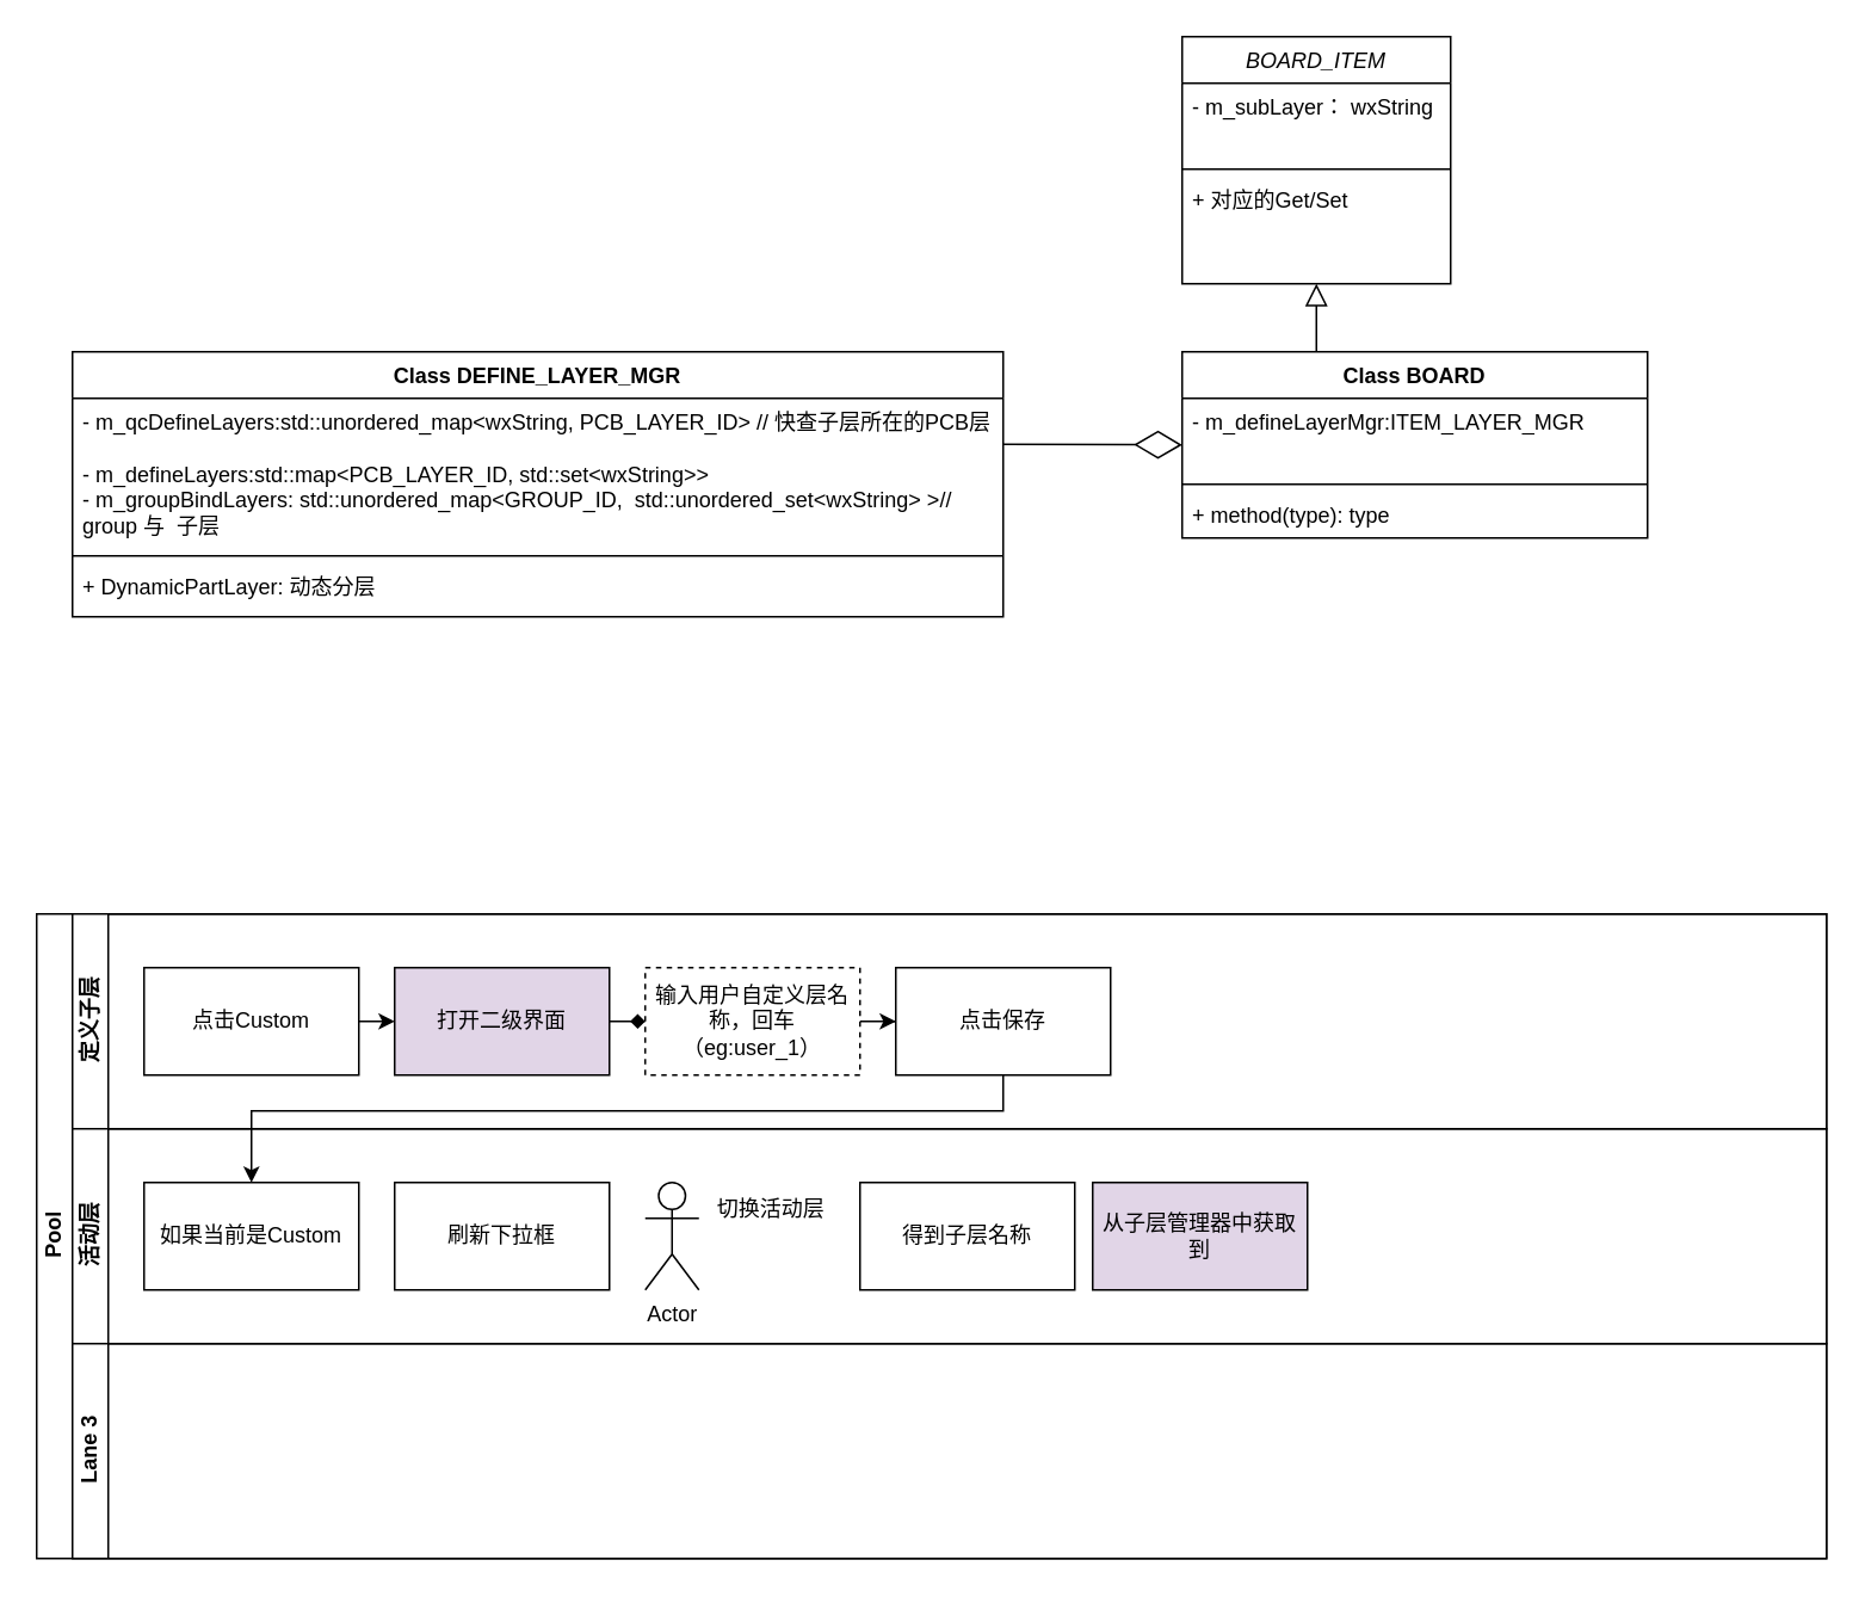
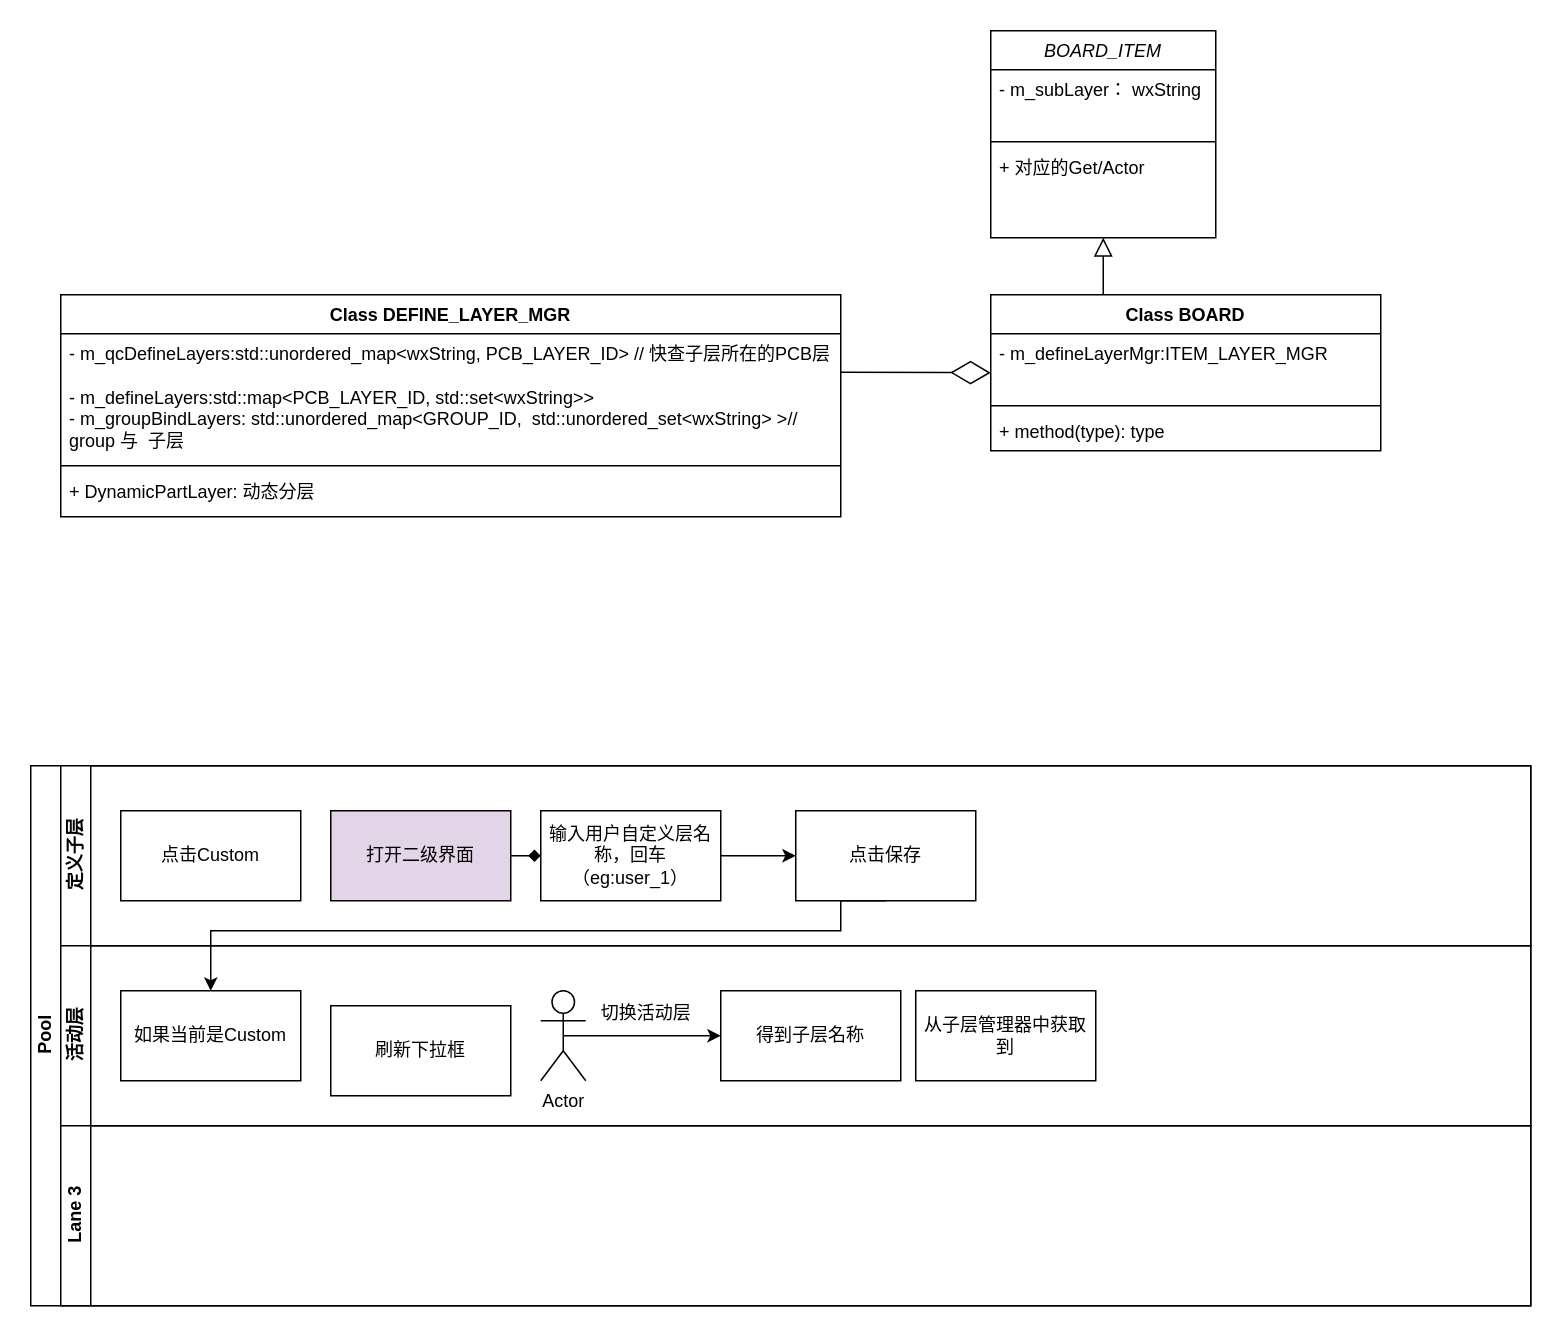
- <mxCell id="5" value="+ 对应的Get/Set" style="text;align=left;verticalAlign=top;spacingLeft=4;spacingRight=4;overflow=hidden;rotatable=0;points=[[0,0.5],[1,0.5]];portConstraint=eastwest;" parent="2" vertex="1"><mxGeometry y="78" width="150" height="26" as="geometry" /></mxCell>
+ <mxCell id="5" value="+ 对应的Get/Actor" style="text;align=left;verticalAlign=top;spacingLeft=4;spacingRight=4;overflow=hidden;rotatable=0;points=[[0,0.5],[1,0.5]];portConstraint=eastwest;" parent="2" vertex="1"><mxGeometry y="78" width="150" height="26" as="geometry" /></mxCell>
- <mxCell id="18" style="edgeStyle=orthogonalEdgeStyle;rounded=0;orthogonalLoop=1;jettySize=auto;html=1;exitX=1;exitY=0.5;exitDx=0;exitDy=0;entryX=0;entryY=0.5;entryDx=0;entryDy=0;" edge="1" parent="17" source="19" target="21"><mxGeometry relative="1" as="geometry" /></mxCell>
- <mxCell id="23" value="输入用户自定义层名称，回车（eg:user_1）" style="rounded=0;whiteSpace=wrap;html=1;dashed=1;" vertex="1" parent="17"><mxGeometry x="320" y="30" width="120" height="60" as="geometry" /></mxCell>
+ <mxCell id="23" value="输入用户自定义层名称，回车（eg:user_1）" style="rounded=0;whiteSpace=wrap;html=1;" vertex="1" parent="17"><mxGeometry x="320" y="30" width="120" height="60" as="geometry" /></mxCell>
- <mxCell id="24" value="点击保存" style="rounded=0;whiteSpace=wrap;html=1;" vertex="1" parent="17"><mxGeometry x="460" y="30" width="120" height="60" as="geometry" /></mxCell>
+ <mxCell id="24" value="点击保存" style="rounded=0;whiteSpace=wrap;html=1;" vertex="1" parent="17"><mxGeometry x="490" y="30" width="120" height="60" as="geometry" /></mxCell>
- <mxCell id="27" value="刷新下拉框" style="rounded=0;whiteSpace=wrap;html=1;" vertex="1" parent="25"><mxGeometry x="180" y="30" width="120" height="60" as="geometry" /></mxCell>
+ <mxCell id="27" value="刷新下拉框" style="rounded=0;whiteSpace=wrap;html=1;" vertex="1" parent="25"><mxGeometry x="180" y="40" width="120" height="60" as="geometry" /></mxCell>
+ <mxCell id="28" style="edgeStyle=orthogonalEdgeStyle;rounded=0;orthogonalLoop=1;jettySize=auto;html=1;exitX=0.5;exitY=0.5;exitDx=0;exitDy=0;exitPerimeter=0;entryX=0;entryY=0.5;entryDx=0;entryDy=0;" edge="1" parent="25" source="29" target="30"><mxGeometry relative="1" as="geometry" /></mxCell>
- <mxCell id="34" value="从子层管理器中获取到" style="rounded=0;whiteSpace=wrap;html=1;fillColor=#e1d5e7;" vertex="1" parent="1"><mxGeometry x="610" y="660" width="120" height="60" as="geometry" /></mxCell>
+ <mxCell id="34" value="从子层管理器中获取到" style="rounded=0;whiteSpace=wrap;html=1;" vertex="1" parent="1"><mxGeometry x="610" y="660" width="120" height="60" as="geometry" /></mxCell>
